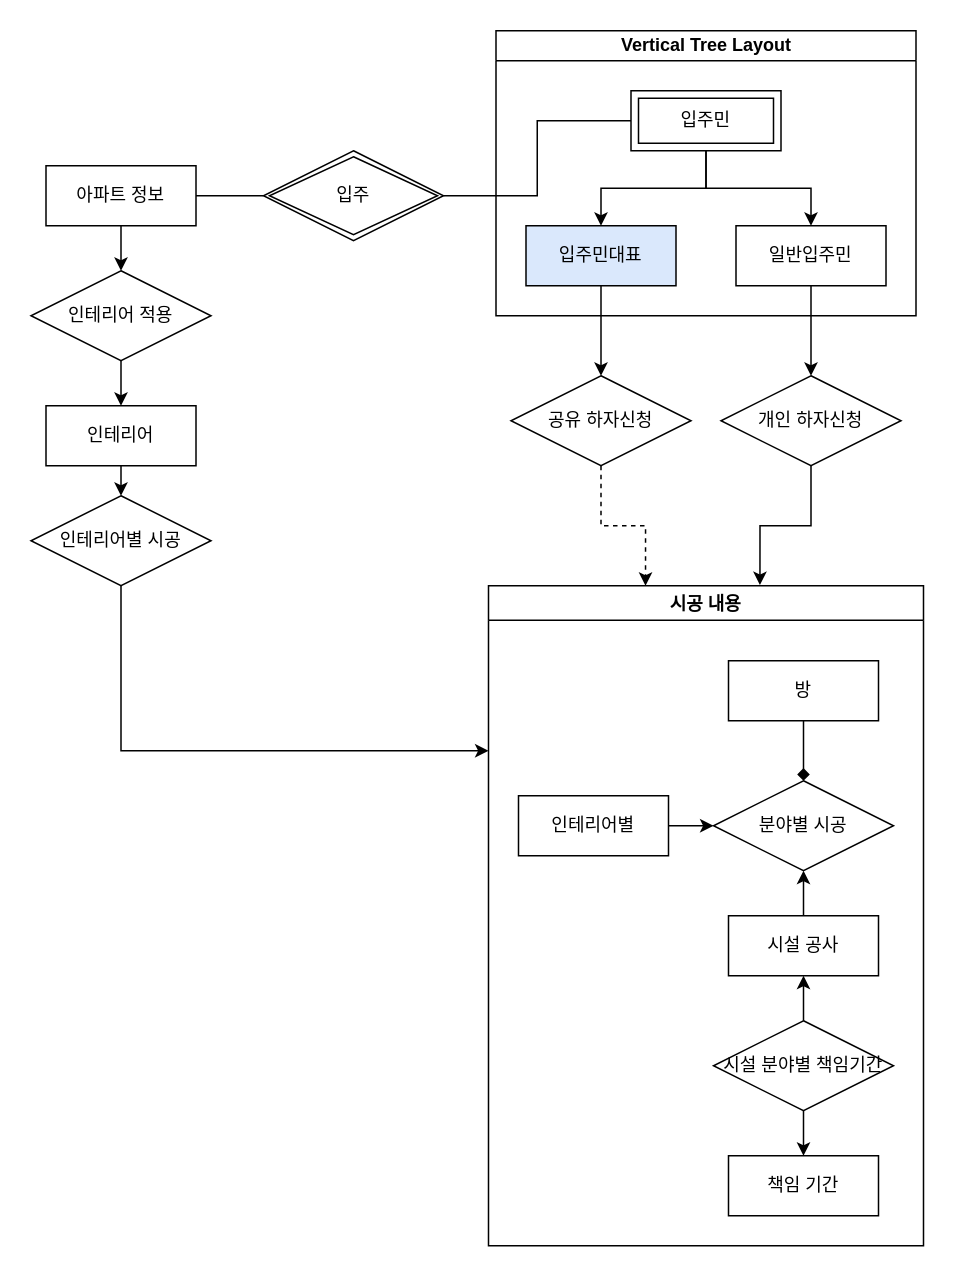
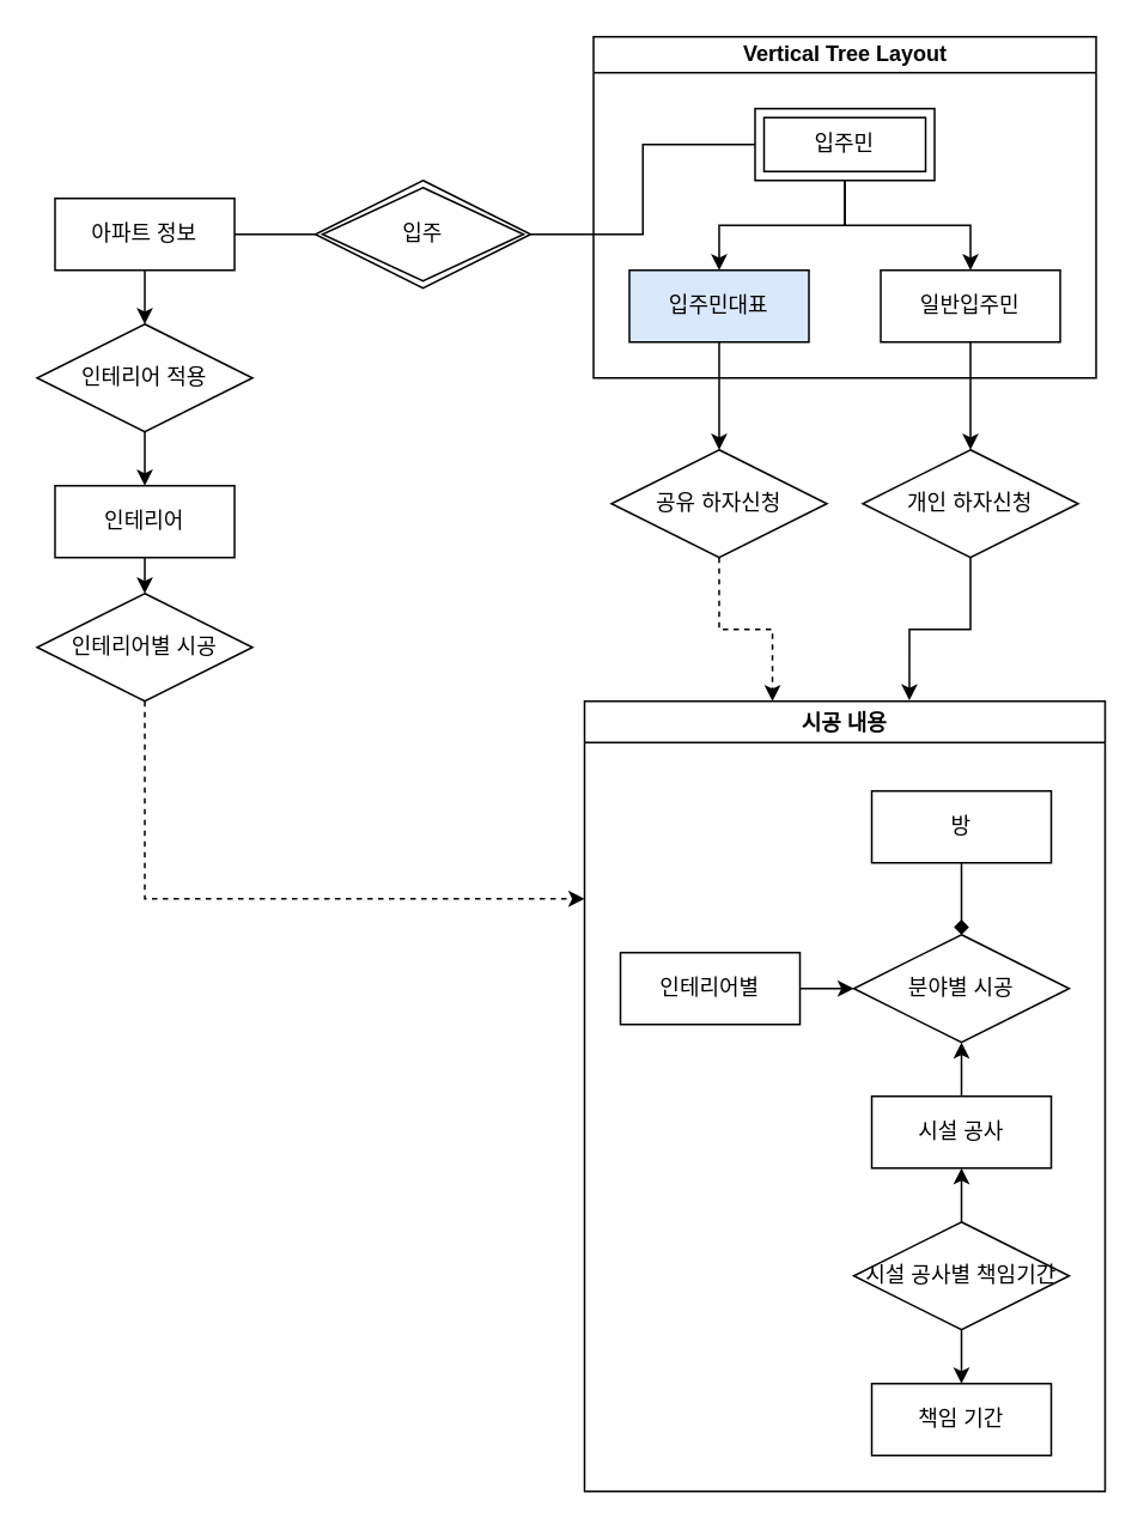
- <mxCell id="23" style="edgeStyle=orthogonalEdgeStyle;rounded=0;orthogonalLoop=1;jettySize=auto;html=1;entryX=0;entryY=0.25;entryDx=0;entryDy=0;exitX=0.5;exitY=1;exitDx=0;exitDy=0;" edge="1" parent="1" source="24" target="25"><mxGeometry relative="1" as="geometry"><mxPoint x="80" y="420" as="sourcePoint" /></mxGeometry></mxCell>
+ <mxCell id="23" style="edgeStyle=orthogonalEdgeStyle;rounded=0;orthogonalLoop=1;jettySize=auto;html=1;entryX=0;entryY=0.25;entryDx=0;entryDy=0;exitX=0.5;exitY=1;exitDx=0;exitDy=0;dashed=1;" edge="1" parent="1" source="24" target="25"><mxGeometry relative="1" as="geometry"><mxPoint x="80" y="420" as="sourcePoint" /></mxGeometry></mxCell>
- <mxCell id="36" value="시설 분야별 책임기간" style="shape=rhombus;perimeter=rhombusPerimeter;whiteSpace=wrap;html=1;align=center;rounded=0;shadow=0;glass=0;sketch=0;gradientColor=none;" parent="25" vertex="1"><mxGeometry x="150" y="290" width="120" height="60" as="geometry" /></mxCell>
+ <mxCell id="36" value="시설 공사별 책임기간" style="shape=rhombus;perimeter=rhombusPerimeter;whiteSpace=wrap;html=1;align=center;rounded=0;shadow=0;glass=0;sketch=0;gradientColor=none;" parent="25" vertex="1"><mxGeometry x="150" y="290" width="120" height="60" as="geometry" /></mxCell>
